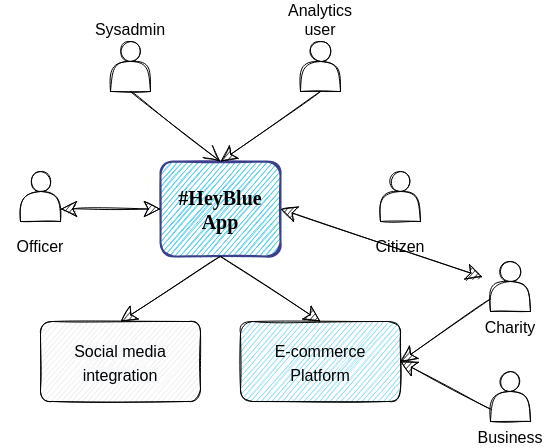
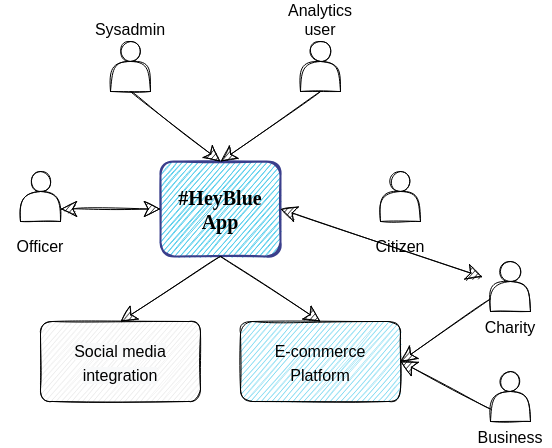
- <mxCell id="15" value="" style="endArrow=open;html=1;rounded=0;sketch=1;hachureGap=4;fontFamily=Architects Daughter;fontSource=https%3A%2F%2Ffonts.googleapis.com%2Fcss%3Ffamily%3DArchitects%2BDaughter;fontSize=16;startSize=14;endSize=14;sourcePerimeterSpacing=8;targetPerimeterSpacing=8;curved=1;exitX=0.5;exitY=1;exitDx=0;exitDy=0;entryX=0.5;entryY=0;entryDx=0;entryDy=0;" edge="1" parent="1" source="11" target="4"><mxGeometry width="50" height="50" relative="1" as="geometry"><mxPoint x="70" y="120" as="sourcePoint" /><mxPoint x="120" y="70" as="targetPoint" /></mxGeometry></mxCell>
+ <mxCell id="15" value="" style="endArrow=classic;html=1;rounded=0;sketch=1;hachureGap=4;fontFamily=Architects Daughter;fontSource=https%3A%2F%2Ffonts.googleapis.com%2Fcss%3Ffamily%3DArchitects%2BDaughter;fontSize=16;startSize=14;endSize=14;sourcePerimeterSpacing=8;targetPerimeterSpacing=8;curved=1;exitX=0.5;exitY=1;exitDx=0;exitDy=0;entryX=0.5;entryY=0;entryDx=0;entryDy=0;" edge="1" parent="1" source="11" target="4"><mxGeometry width="50" height="50" relative="1" as="geometry"><mxPoint x="70" y="120" as="sourcePoint" /><mxPoint x="120" y="70" as="targetPoint" /></mxGeometry></mxCell>
